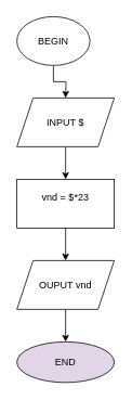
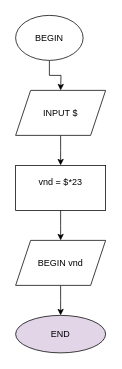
- <mxCell id="9" value="&lt;div&gt;OUPUT vnd&lt;/div&gt;" style="shape=parallelogram;perimeter=parallelogramPerimeter;whiteSpace=wrap;html=1;fixedSize=1;" vertex="1" parent="1"><mxGeometry x="20" y="320" width="120" height="60" as="geometry" /></mxCell>
+ <mxCell id="9" value="&lt;div&gt;BEGIN vnd&lt;/div&gt;" style="shape=parallelogram;perimeter=parallelogramPerimeter;whiteSpace=wrap;html=1;fixedSize=1;" vertex="1" parent="1"><mxGeometry x="20" y="320" width="120" height="60" as="geometry" /></mxCell>
